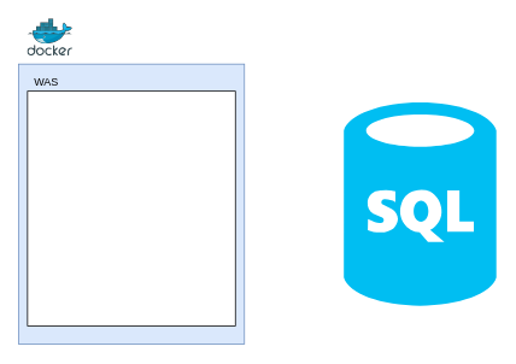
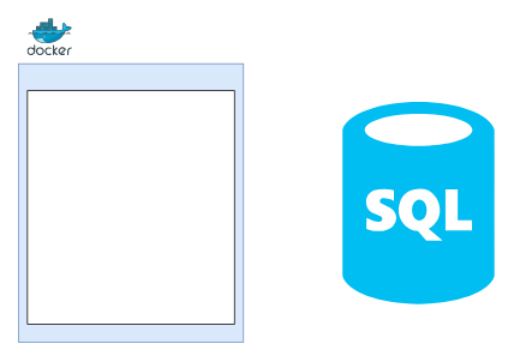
- <mxCell id="3" value="WAS" style="text;html=1;strokeColor=none;fillColor=none;align=center;verticalAlign=middle;whiteSpace=wrap;rounded=0;" vertex="1" parent="1"><mxGeometry x="31" y="80" width="40" height="20" as="geometry" /></mxCell>
